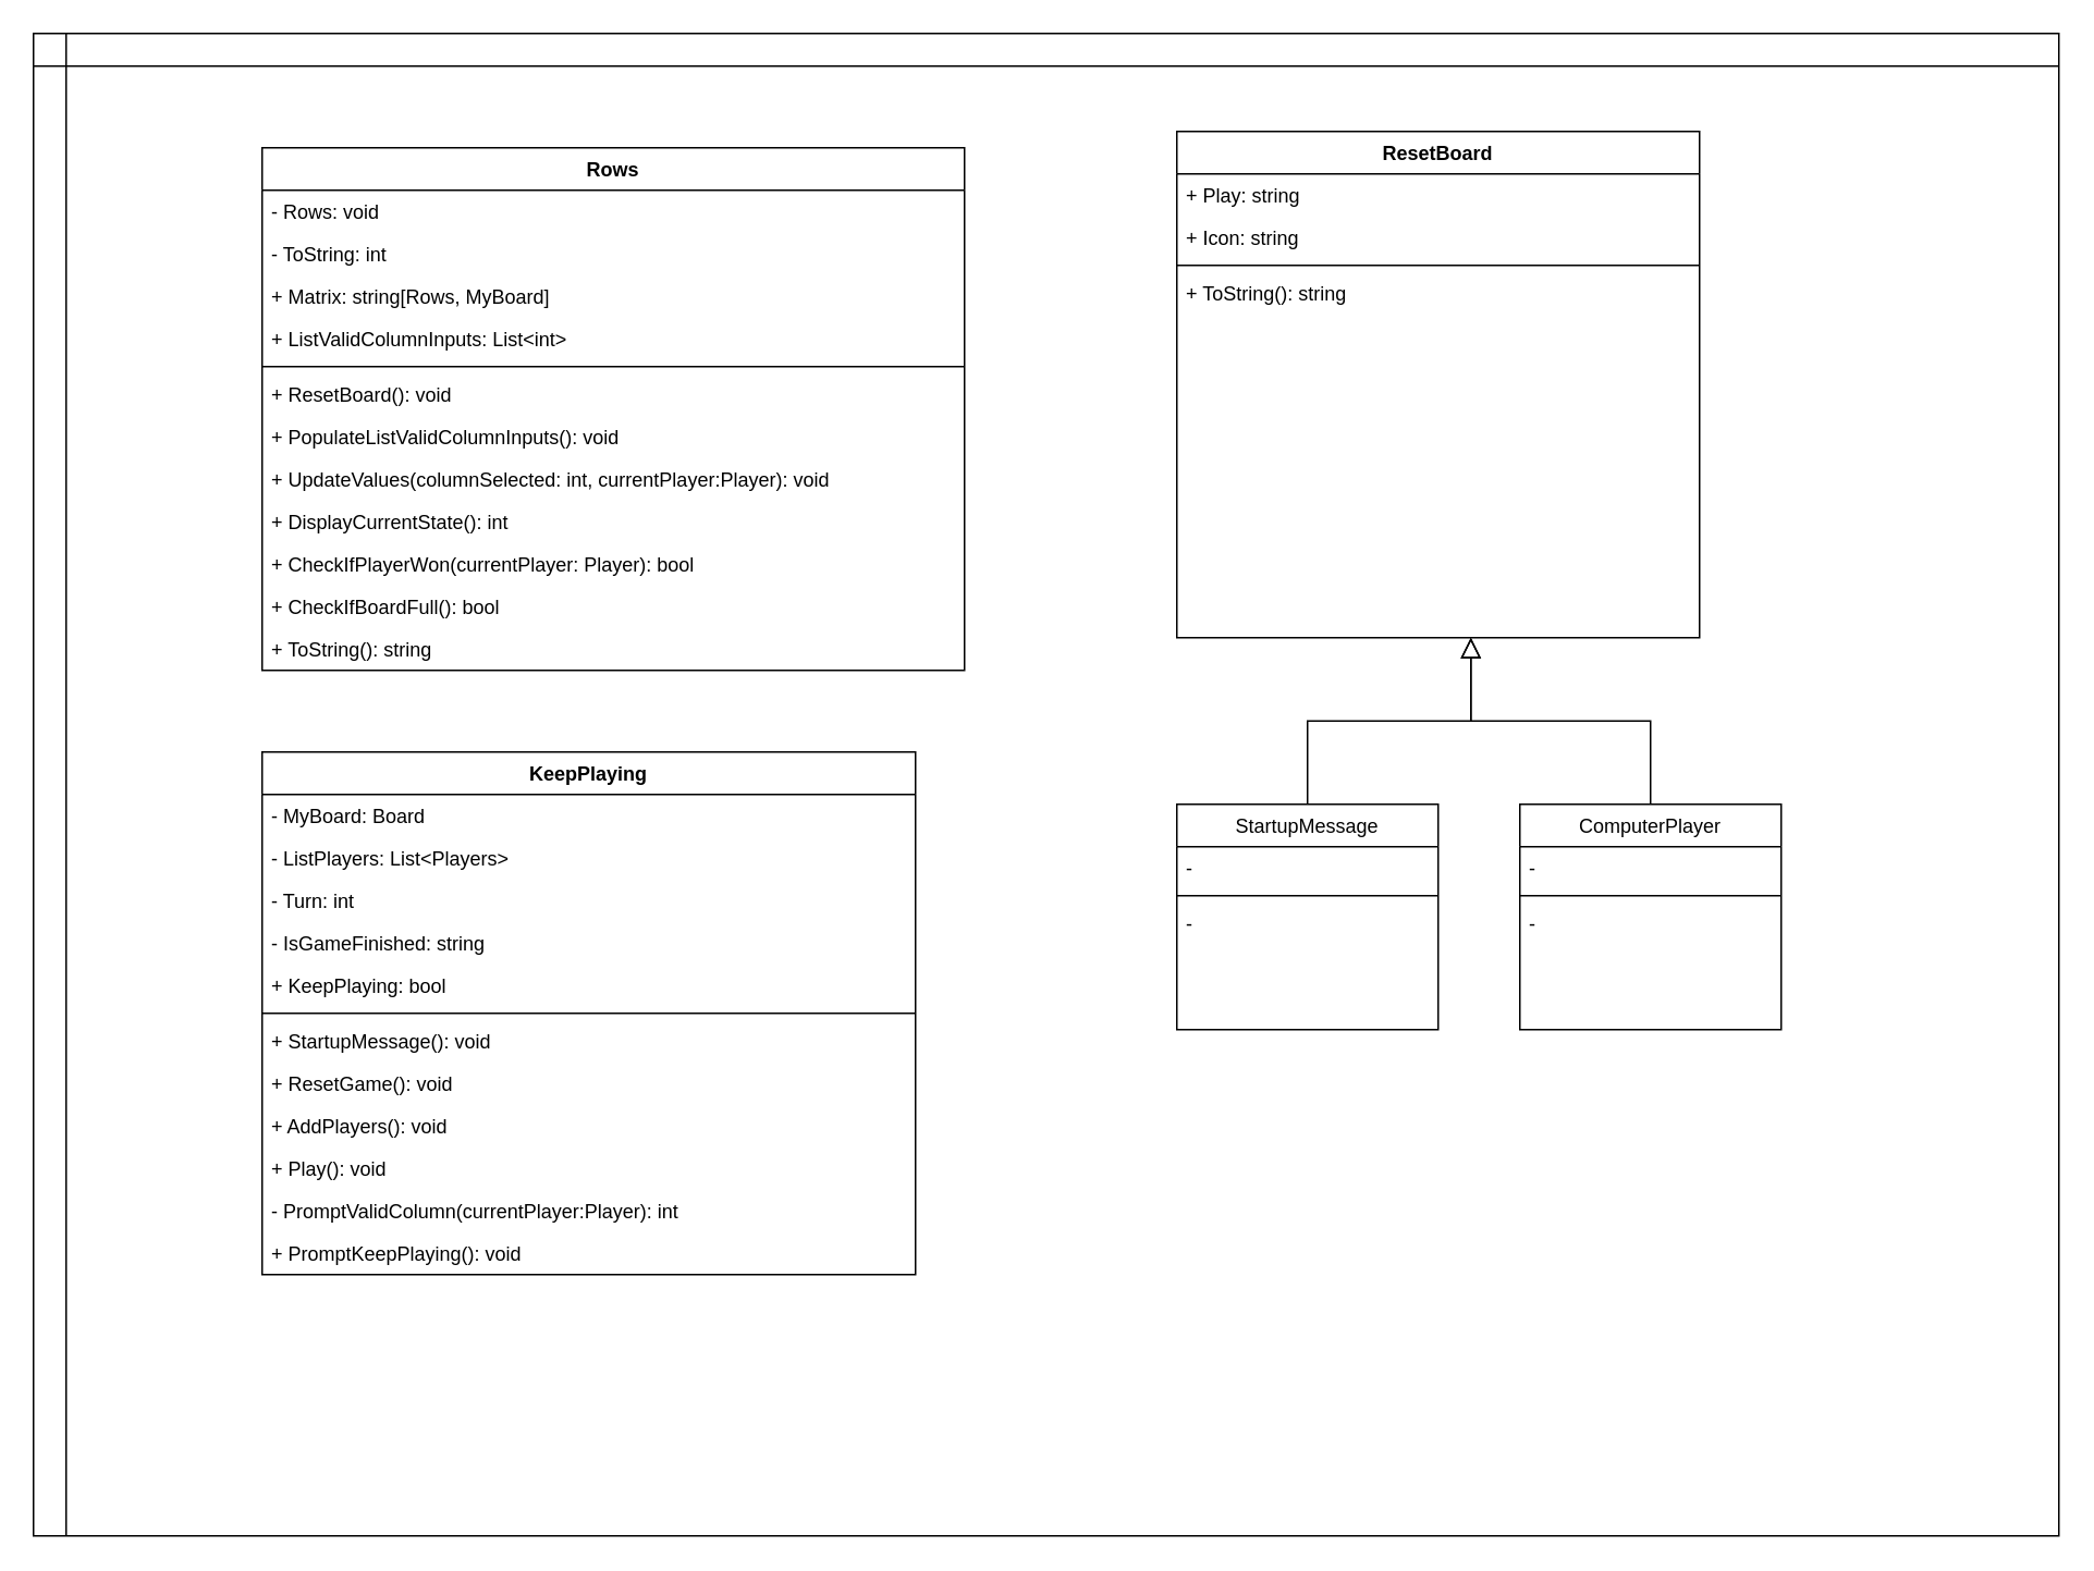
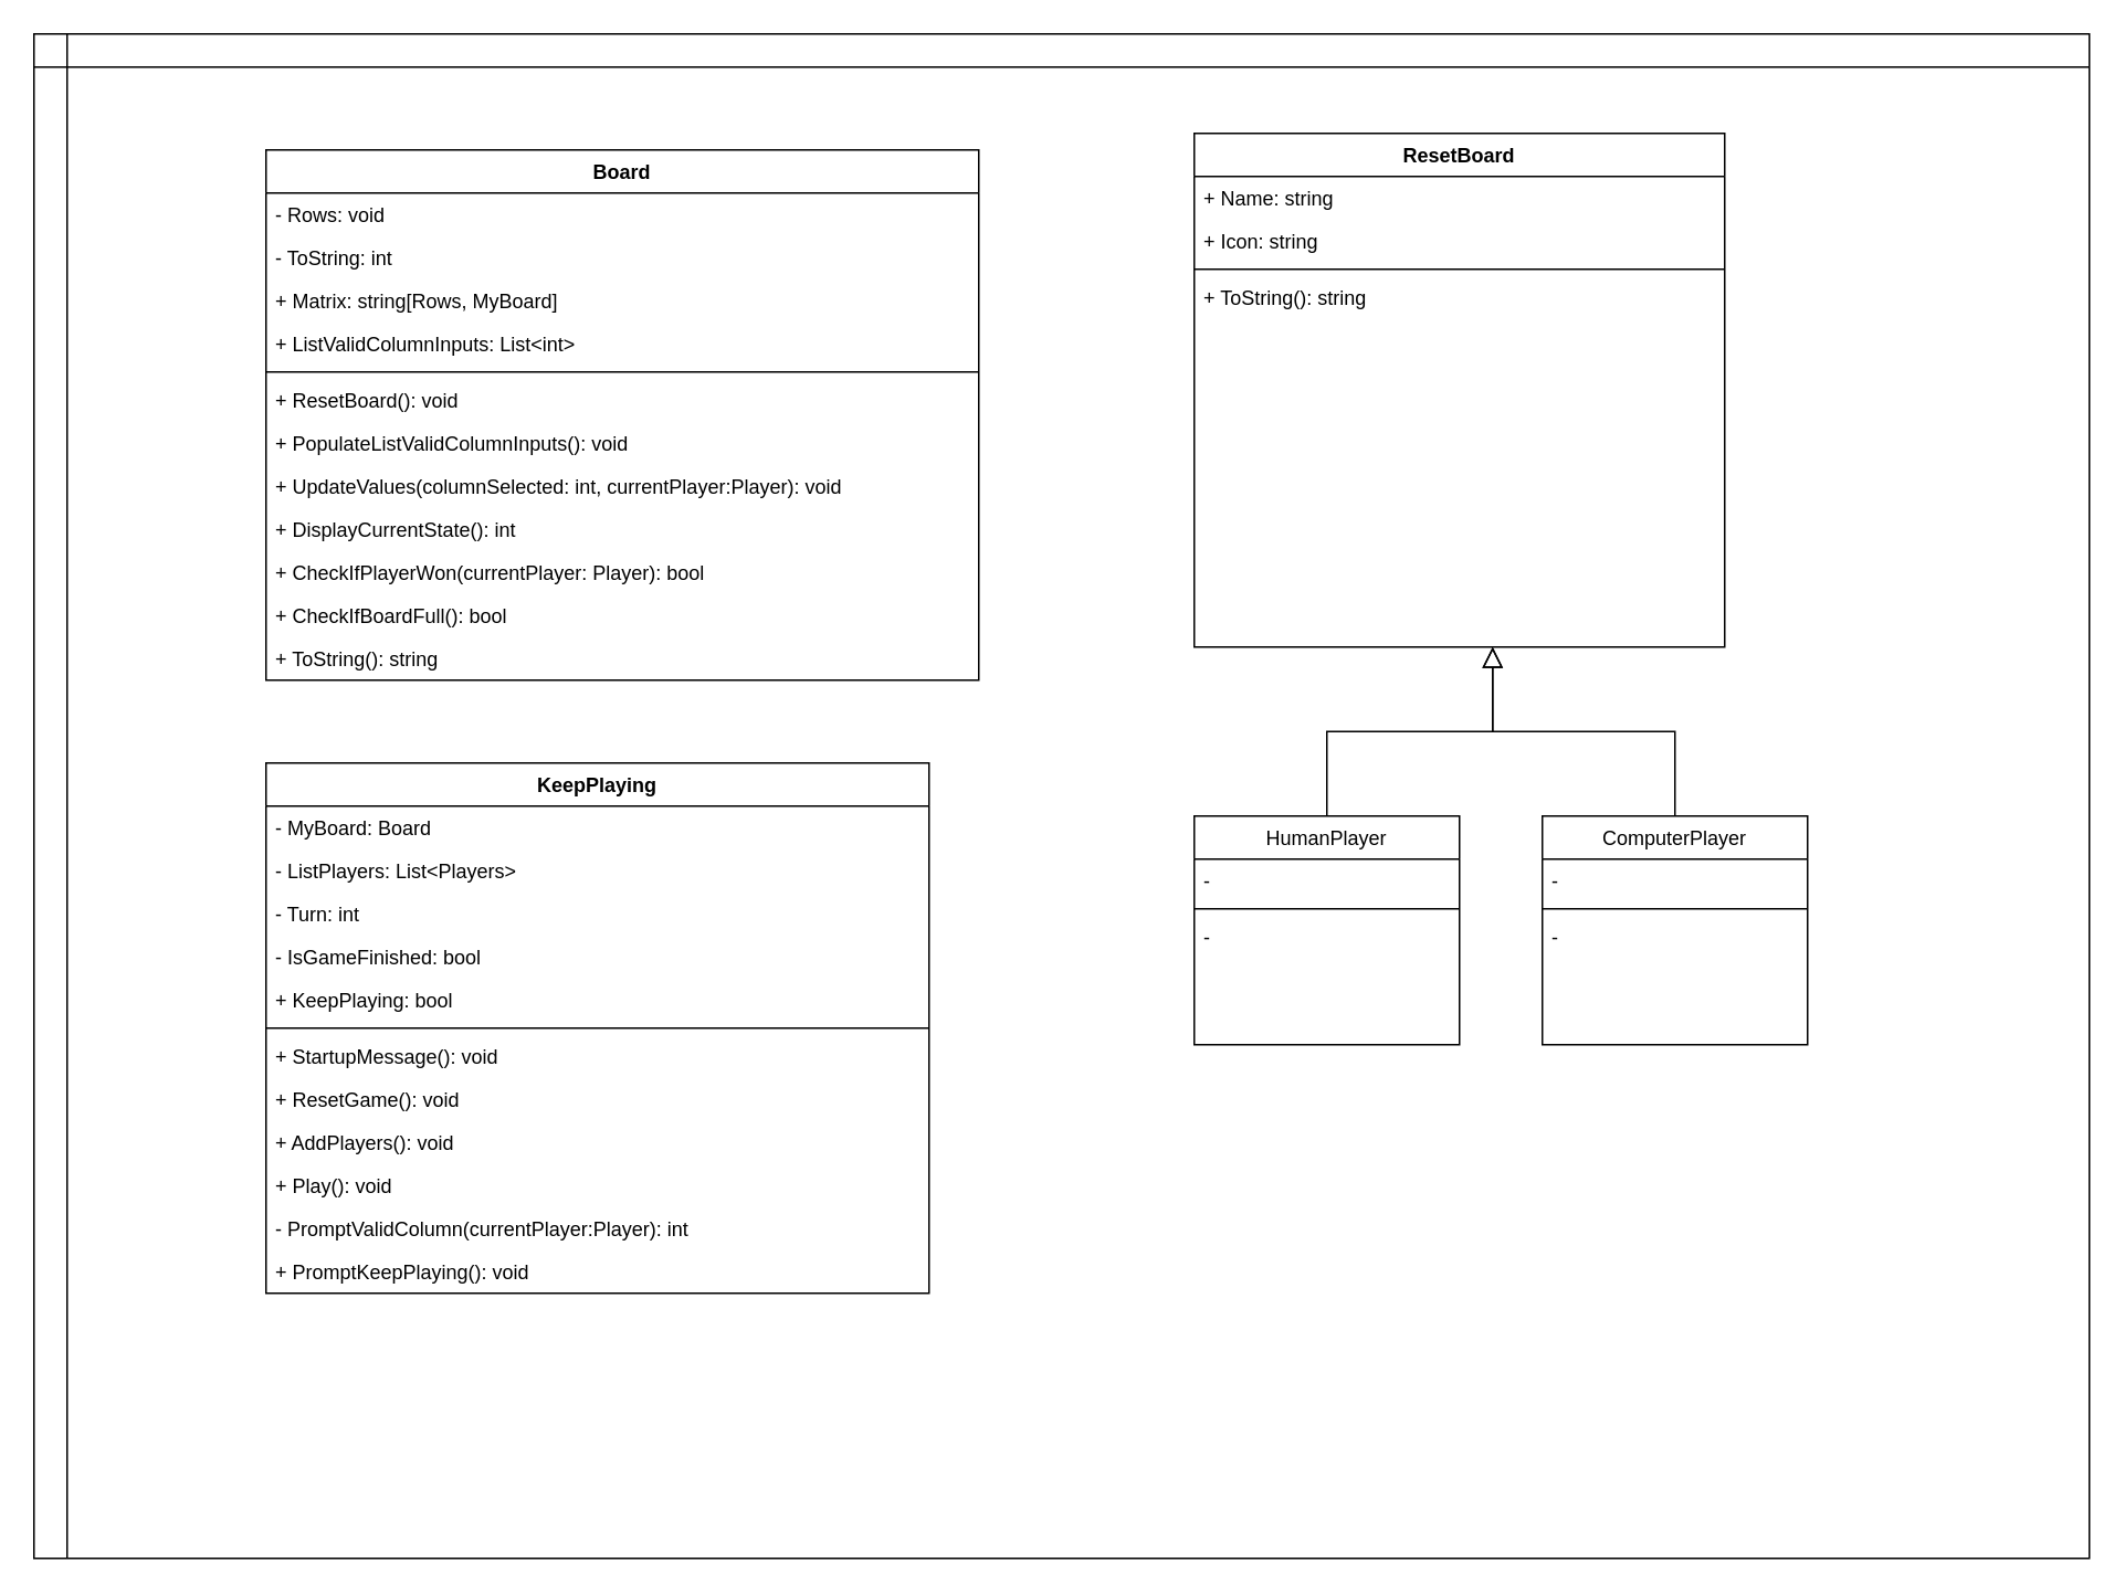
- <mxCell id="3" value="Rows" style="swimlane;fontStyle=1;align=center;verticalAlign=top;childLayout=stackLayout;horizontal=1;startSize=26;horizontalStack=0;resizeParent=1;resizeLast=0;collapsible=1;marginBottom=0;rounded=0;shadow=0;strokeWidth=1;" parent="1" vertex="1"><mxGeometry x="160" y="90" width="430" height="320" as="geometry"><mxRectangle x="230" y="140" width="160" height="26" as="alternateBounds" /></mxGeometry></mxCell>
+ <mxCell id="3" value="Board" style="swimlane;fontStyle=1;align=center;verticalAlign=top;childLayout=stackLayout;horizontal=1;startSize=26;horizontalStack=0;resizeParent=1;resizeLast=0;collapsible=1;marginBottom=0;rounded=0;shadow=0;strokeWidth=1;" parent="1" vertex="1"><mxGeometry x="160" y="90" width="430" height="320" as="geometry"><mxRectangle x="230" y="140" width="160" height="26" as="alternateBounds" /></mxGeometry></mxCell>
- <mxCell id="17" value="+ Play: string" style="text;align=left;verticalAlign=top;spacingLeft=4;spacingRight=4;overflow=hidden;rotatable=0;points=[[0,0.5],[1,0.5]];portConstraint=eastwest;" parent="16" vertex="1"><mxGeometry y="26" width="320" height="26" as="geometry" /></mxCell>
+ <mxCell id="17" value="+ Name: string" style="text;align=left;verticalAlign=top;spacingLeft=4;spacingRight=4;overflow=hidden;rotatable=0;points=[[0,0.5],[1,0.5]];portConstraint=eastwest;" parent="16" vertex="1"><mxGeometry y="26" width="320" height="26" as="geometry" /></mxCell>
- <mxCell id="34" value="StartupMessage" style="swimlane;fontStyle=0;align=center;verticalAlign=top;childLayout=stackLayout;horizontal=1;startSize=26;horizontalStack=0;resizeParent=1;resizeLast=0;collapsible=1;marginBottom=0;rounded=0;shadow=0;strokeWidth=1;" parent="1" vertex="1"><mxGeometry x="720" y="492" width="160" height="138" as="geometry"><mxRectangle x="130" y="380" width="160" height="26" as="alternateBounds" /></mxGeometry></mxCell>
+ <mxCell id="34" value="HumanPlayer" style="swimlane;fontStyle=0;align=center;verticalAlign=top;childLayout=stackLayout;horizontal=1;startSize=26;horizontalStack=0;resizeParent=1;resizeLast=0;collapsible=1;marginBottom=0;rounded=0;shadow=0;strokeWidth=1;" parent="1" vertex="1"><mxGeometry x="720" y="492" width="160" height="138" as="geometry"><mxRectangle x="130" y="380" width="160" height="26" as="alternateBounds" /></mxGeometry></mxCell>
- <mxCell id="25" value="- IsGameFinished: string" style="text;align=left;verticalAlign=top;spacingLeft=4;spacingRight=4;overflow=hidden;rotatable=0;points=[[0,0.5],[1,0.5]];portConstraint=eastwest;rounded=0;shadow=0;html=0;" parent="21" vertex="1"><mxGeometry y="104" width="400" height="26" as="geometry" /></mxCell>
+ <mxCell id="25" value="- IsGameFinished: bool" style="text;align=left;verticalAlign=top;spacingLeft=4;spacingRight=4;overflow=hidden;rotatable=0;points=[[0,0.5],[1,0.5]];portConstraint=eastwest;rounded=0;shadow=0;html=0;" parent="21" vertex="1"><mxGeometry y="104" width="400" height="26" as="geometry" /></mxCell>
